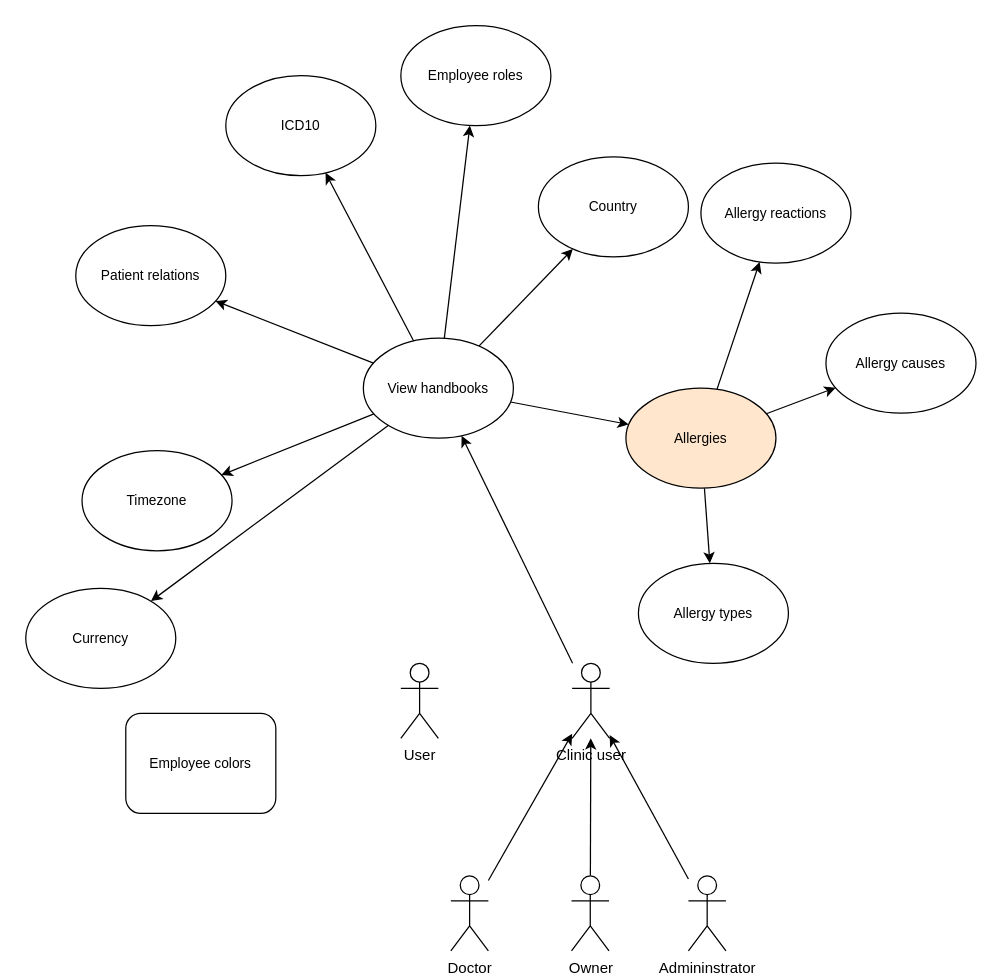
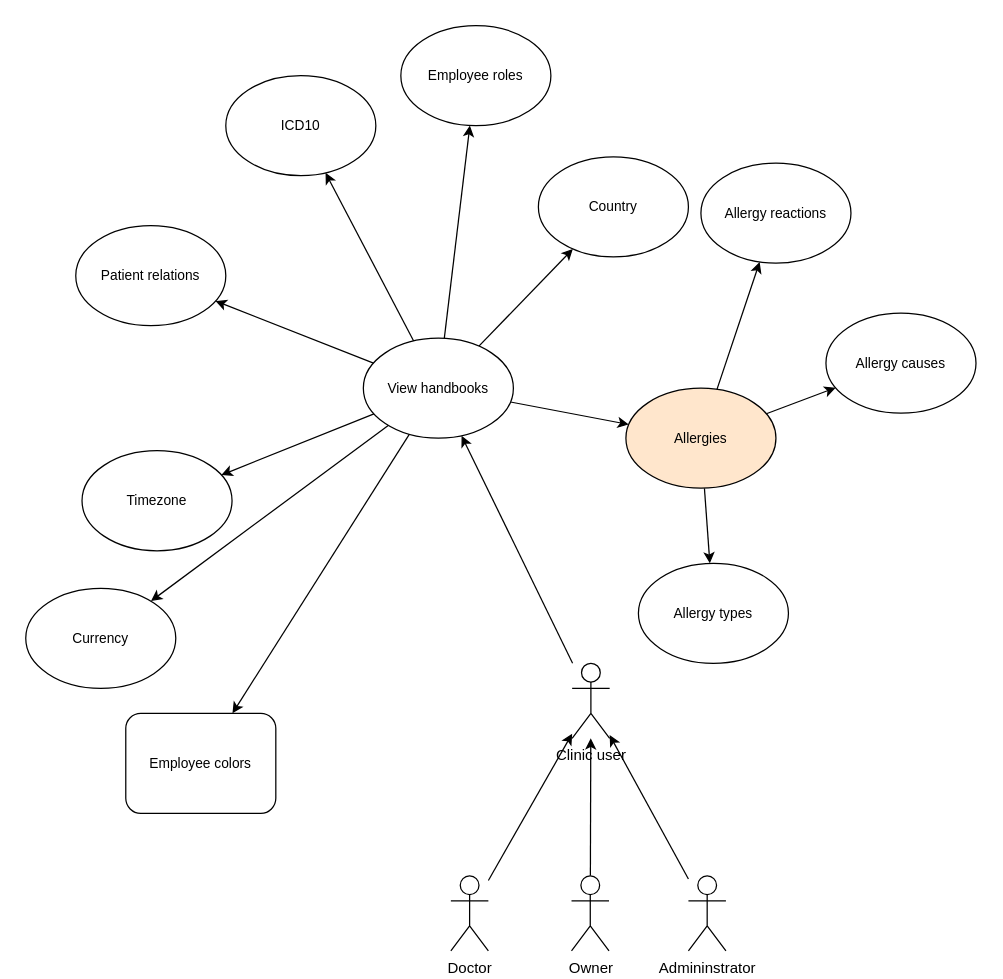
+ <mxCell id="10" style="rounded=0;orthogonalLoop=1;jettySize=auto;html=1;" edge="1" parent="1" source="11" target="13"><mxGeometry relative="1" as="geometry" /></mxCell>
- <mxCell id="31" value="User" style="shape=umlActor;verticalLabelPosition=bottom;verticalAlign=top;html=1;outlineConnect=0;" vertex="1" parent="1"><mxGeometry x="320" y="530" width="30" height="60" as="geometry" /></mxCell>
